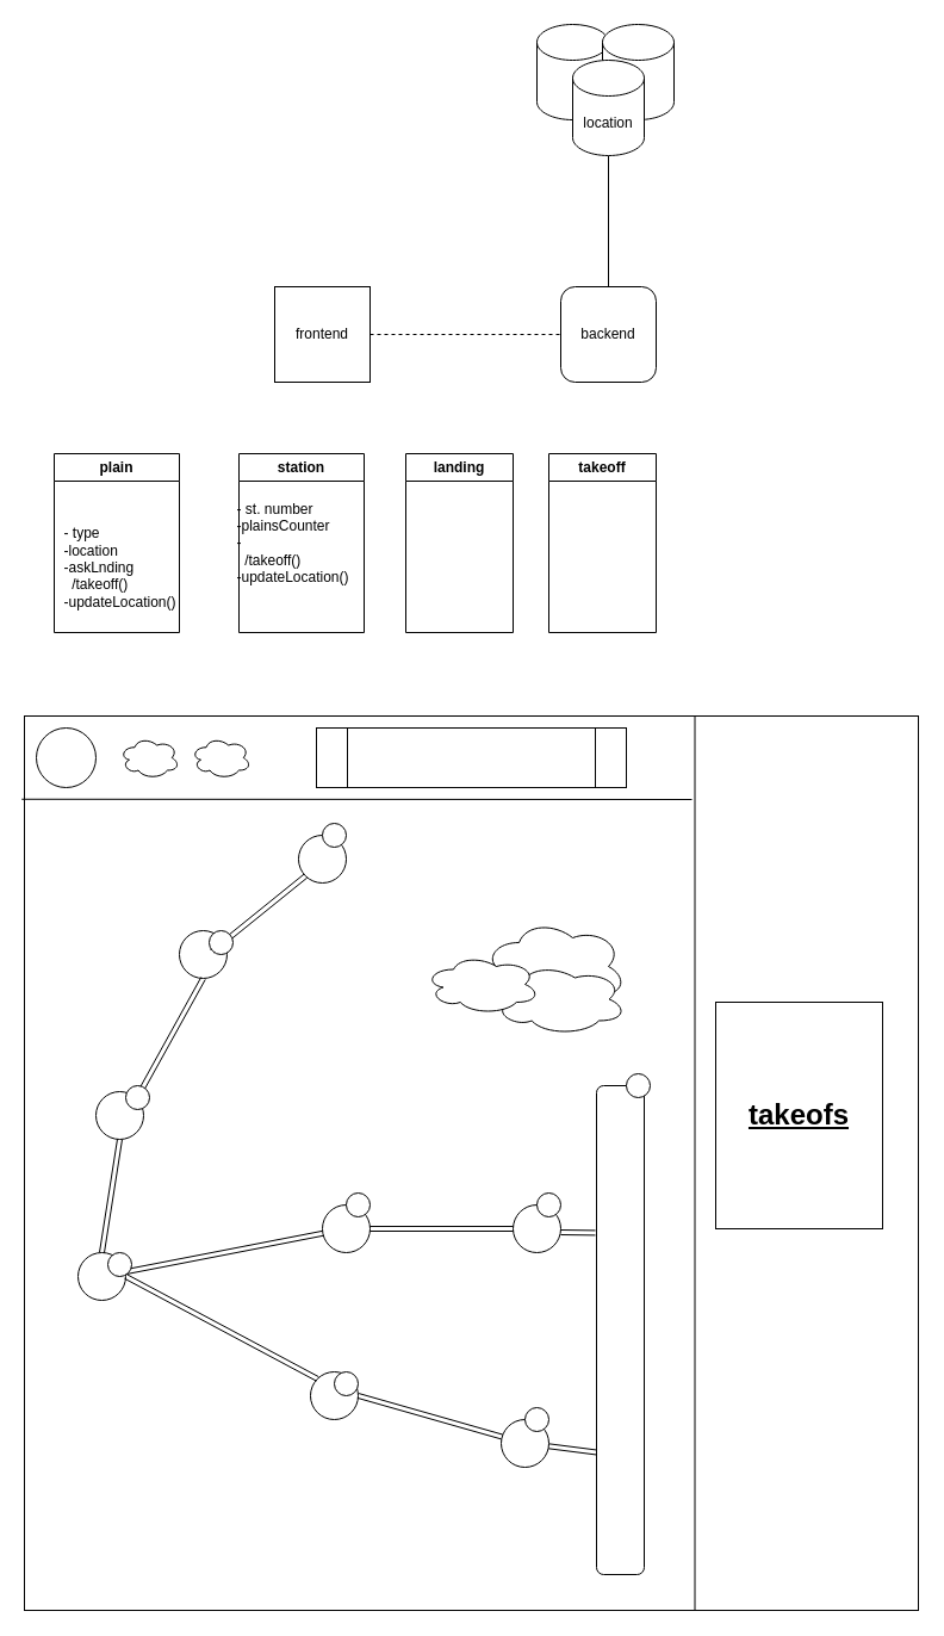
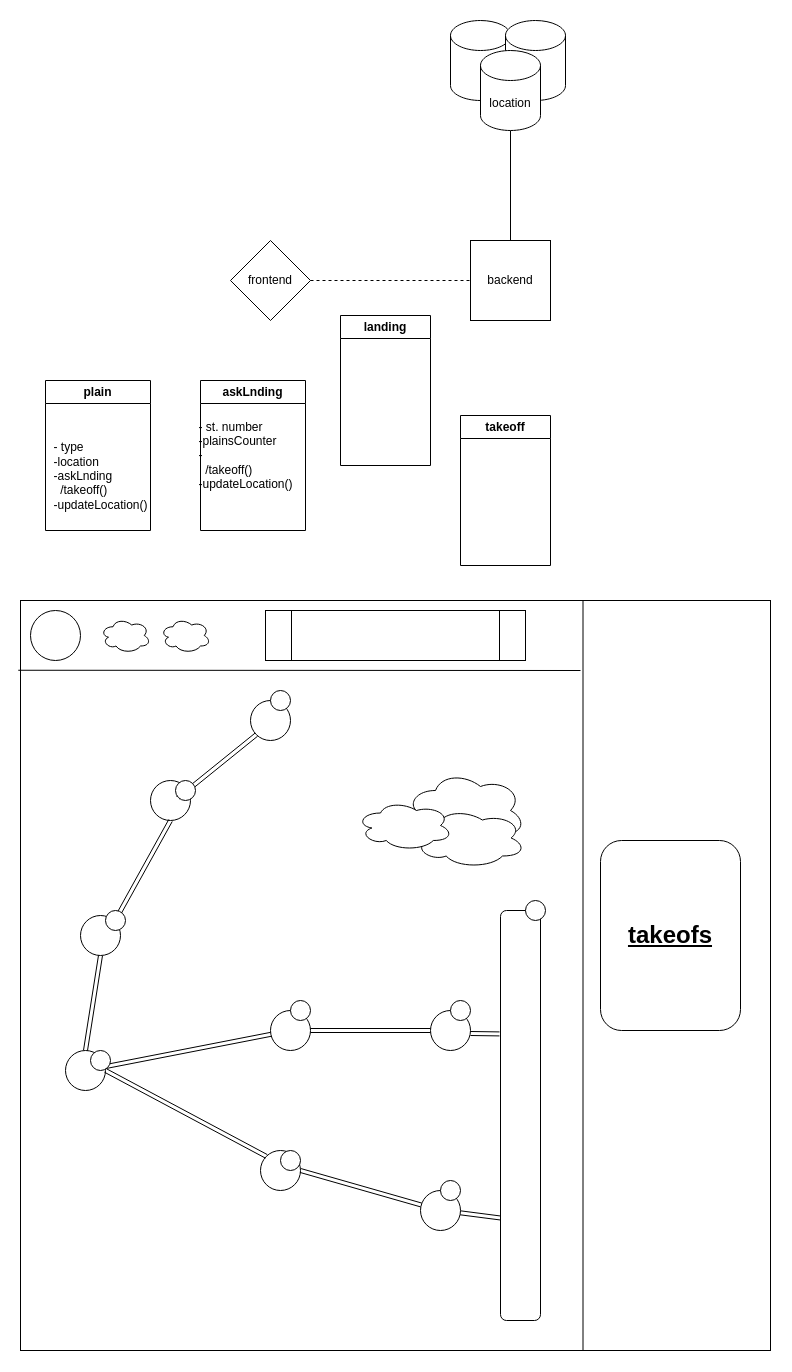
- <mxCell id="2" value="frontend" style="whiteSpace=wrap;html=1;aspect=fixed;" vertex="1" parent="1"><mxGeometry x="230" y="240" width="80" height="80" as="geometry" /></mxCell>
+ <mxCell id="2" value="frontend" style="rhombus;whiteSpace=wrap;html=1;aspect=fixed;" vertex="1" parent="1"><mxGeometry x="230" y="240" width="80" height="80" as="geometry" /></mxCell>
- <mxCell id="3" value="backend" style="whiteSpace=wrap;html=1;aspect=fixed;rounded=1;" vertex="1" parent="1"><mxGeometry x="470" y="240" width="80" height="80" as="geometry" /></mxCell>
+ <mxCell id="3" value="backend" style="whiteSpace=wrap;html=1;aspect=fixed;" vertex="1" parent="1"><mxGeometry x="470" y="240" width="80" height="80" as="geometry" /></mxCell>
- <mxCell id="52" value="station" style="swimlane;whiteSpace=wrap;html=1;" vertex="1" parent="1"><mxGeometry x="200" y="380" width="105" height="150" as="geometry" /></mxCell>
+ <mxCell id="52" value="askLnding" style="swimlane;whiteSpace=wrap;html=1;" vertex="1" parent="1"><mxGeometry x="200" y="380" width="105" height="150" as="geometry" /></mxCell>
- <mxCell id="51" value="landing" style="swimlane;whiteSpace=wrap;html=1;" vertex="1" parent="1"><mxGeometry x="340" y="380" width="90" height="150" as="geometry" /></mxCell>
+ <mxCell id="51" value="landing" style="swimlane;whiteSpace=wrap;html=1;" vertex="1" parent="1"><mxGeometry x="340" y="315" width="90" height="150" as="geometry" /></mxCell>
- <mxCell id="50" value="takeoff" style="swimlane;whiteSpace=wrap;html=1;" vertex="1" parent="1"><mxGeometry x="460" y="380" width="90" height="150" as="geometry" /></mxCell>
+ <mxCell id="50" value="takeoff" style="swimlane;whiteSpace=wrap;html=1;" vertex="1" parent="1"><mxGeometry x="460" y="415" width="90" height="150" as="geometry" /></mxCell>
- <mxCell id="12" value="&lt;font style=&quot;font-size: 24px;&quot;&gt;&lt;b&gt;&lt;u&gt;takeofs&lt;/u&gt;&lt;/b&gt;&lt;/font&gt;" style="whiteSpace=wrap;html=1;rounded=0;" vertex="1" parent="1"><mxGeometry x="600" y="840" width="140" height="190" as="geometry" /></mxCell>
+ <mxCell id="12" value="&lt;font style=&quot;font-size: 24px;&quot;&gt;&lt;b&gt;&lt;u&gt;takeofs&lt;/u&gt;&lt;/b&gt;&lt;/font&gt;" style="rounded=1;whiteSpace=wrap;html=1;" vertex="1" parent="1"><mxGeometry x="600" y="840" width="140" height="190" as="geometry" /></mxCell>
